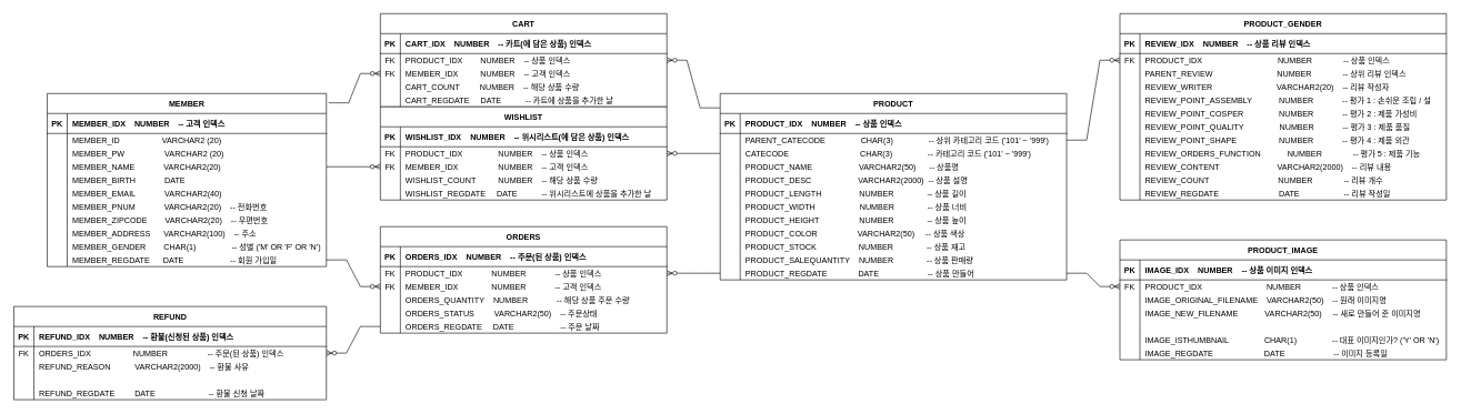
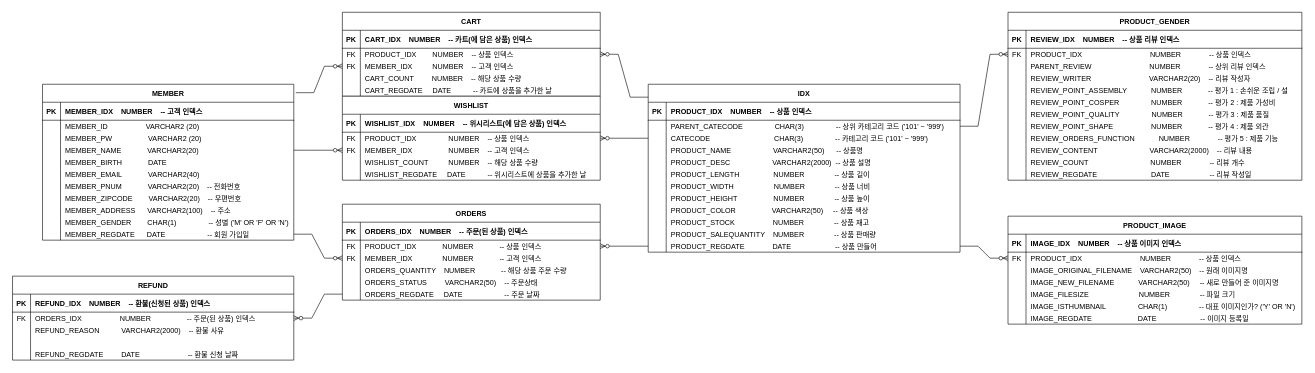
- <mxCell id="36" value="PRODUCT" style="shape=table;startSize=30;container=1;collapsible=1;childLayout=tableLayout;fixedRows=1;rowLines=0;fontStyle=1;align=center;resizeLast=1;" vertex="1" parent="1"><mxGeometry x="1080" y="140" width="520" height="280" as="geometry" /></mxCell>
+ <mxCell id="36" value="IDX" style="shape=table;startSize=30;container=1;collapsible=1;childLayout=tableLayout;fixedRows=1;rowLines=0;fontStyle=1;align=center;resizeLast=1;" vertex="1" parent="1"><mxGeometry x="1080" y="140" width="520" height="280" as="geometry" /></mxCell>
+ <mxCell id="125" value="IMAGE_FILESIZE                         NUMBER               -- 파일 크기" style="shape=partialRectangle;overflow=hidden;connectable=0;fillColor=none;top=0;left=0;bottom=0;right=0;align=left;spacingLeft=6;fontStyle=0" vertex="1" parent="123"><mxGeometry x="30" width="460" height="20" as="geometry"><mxRectangle width="460" height="20" as="alternateBounds" /></mxGeometry></mxCell>
